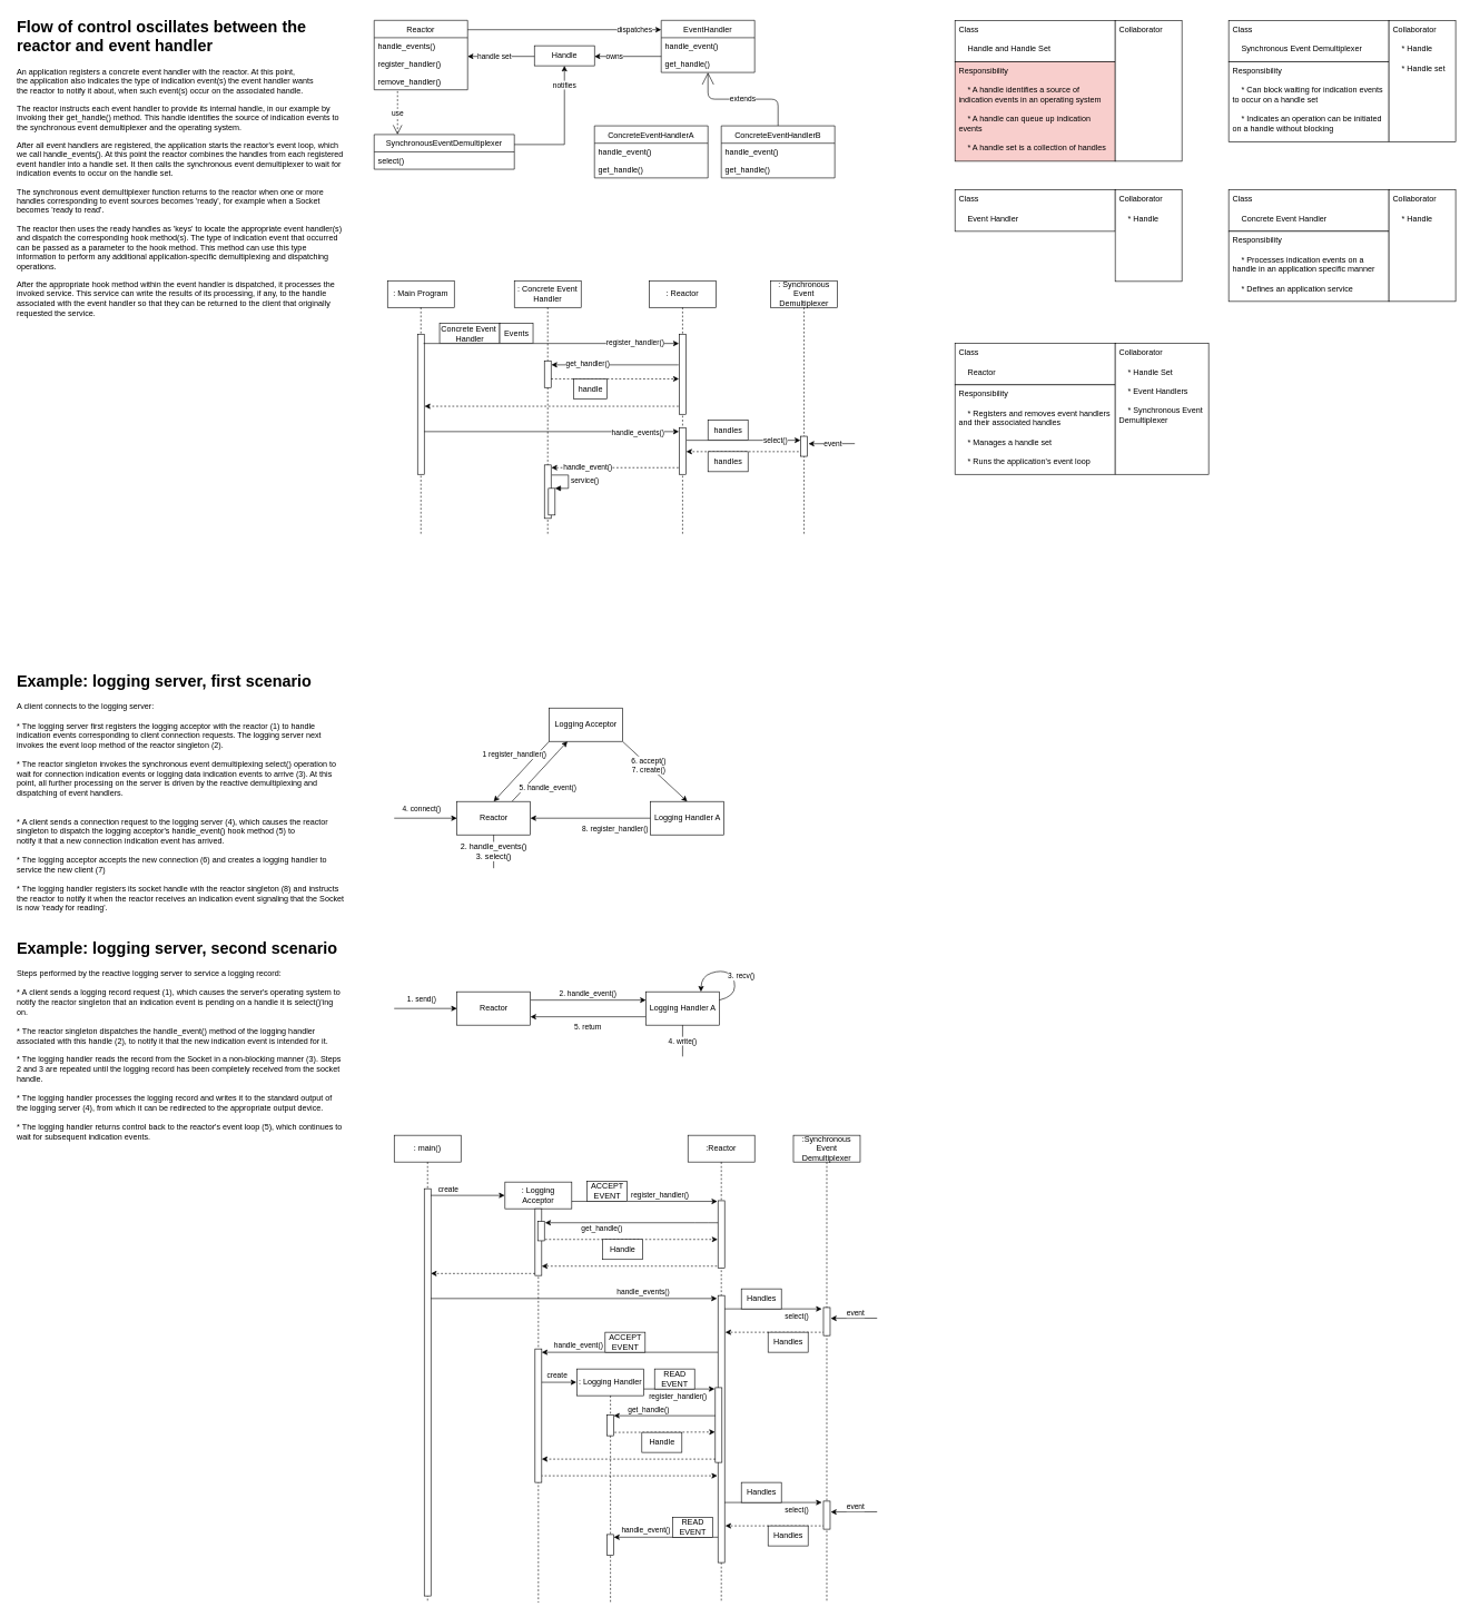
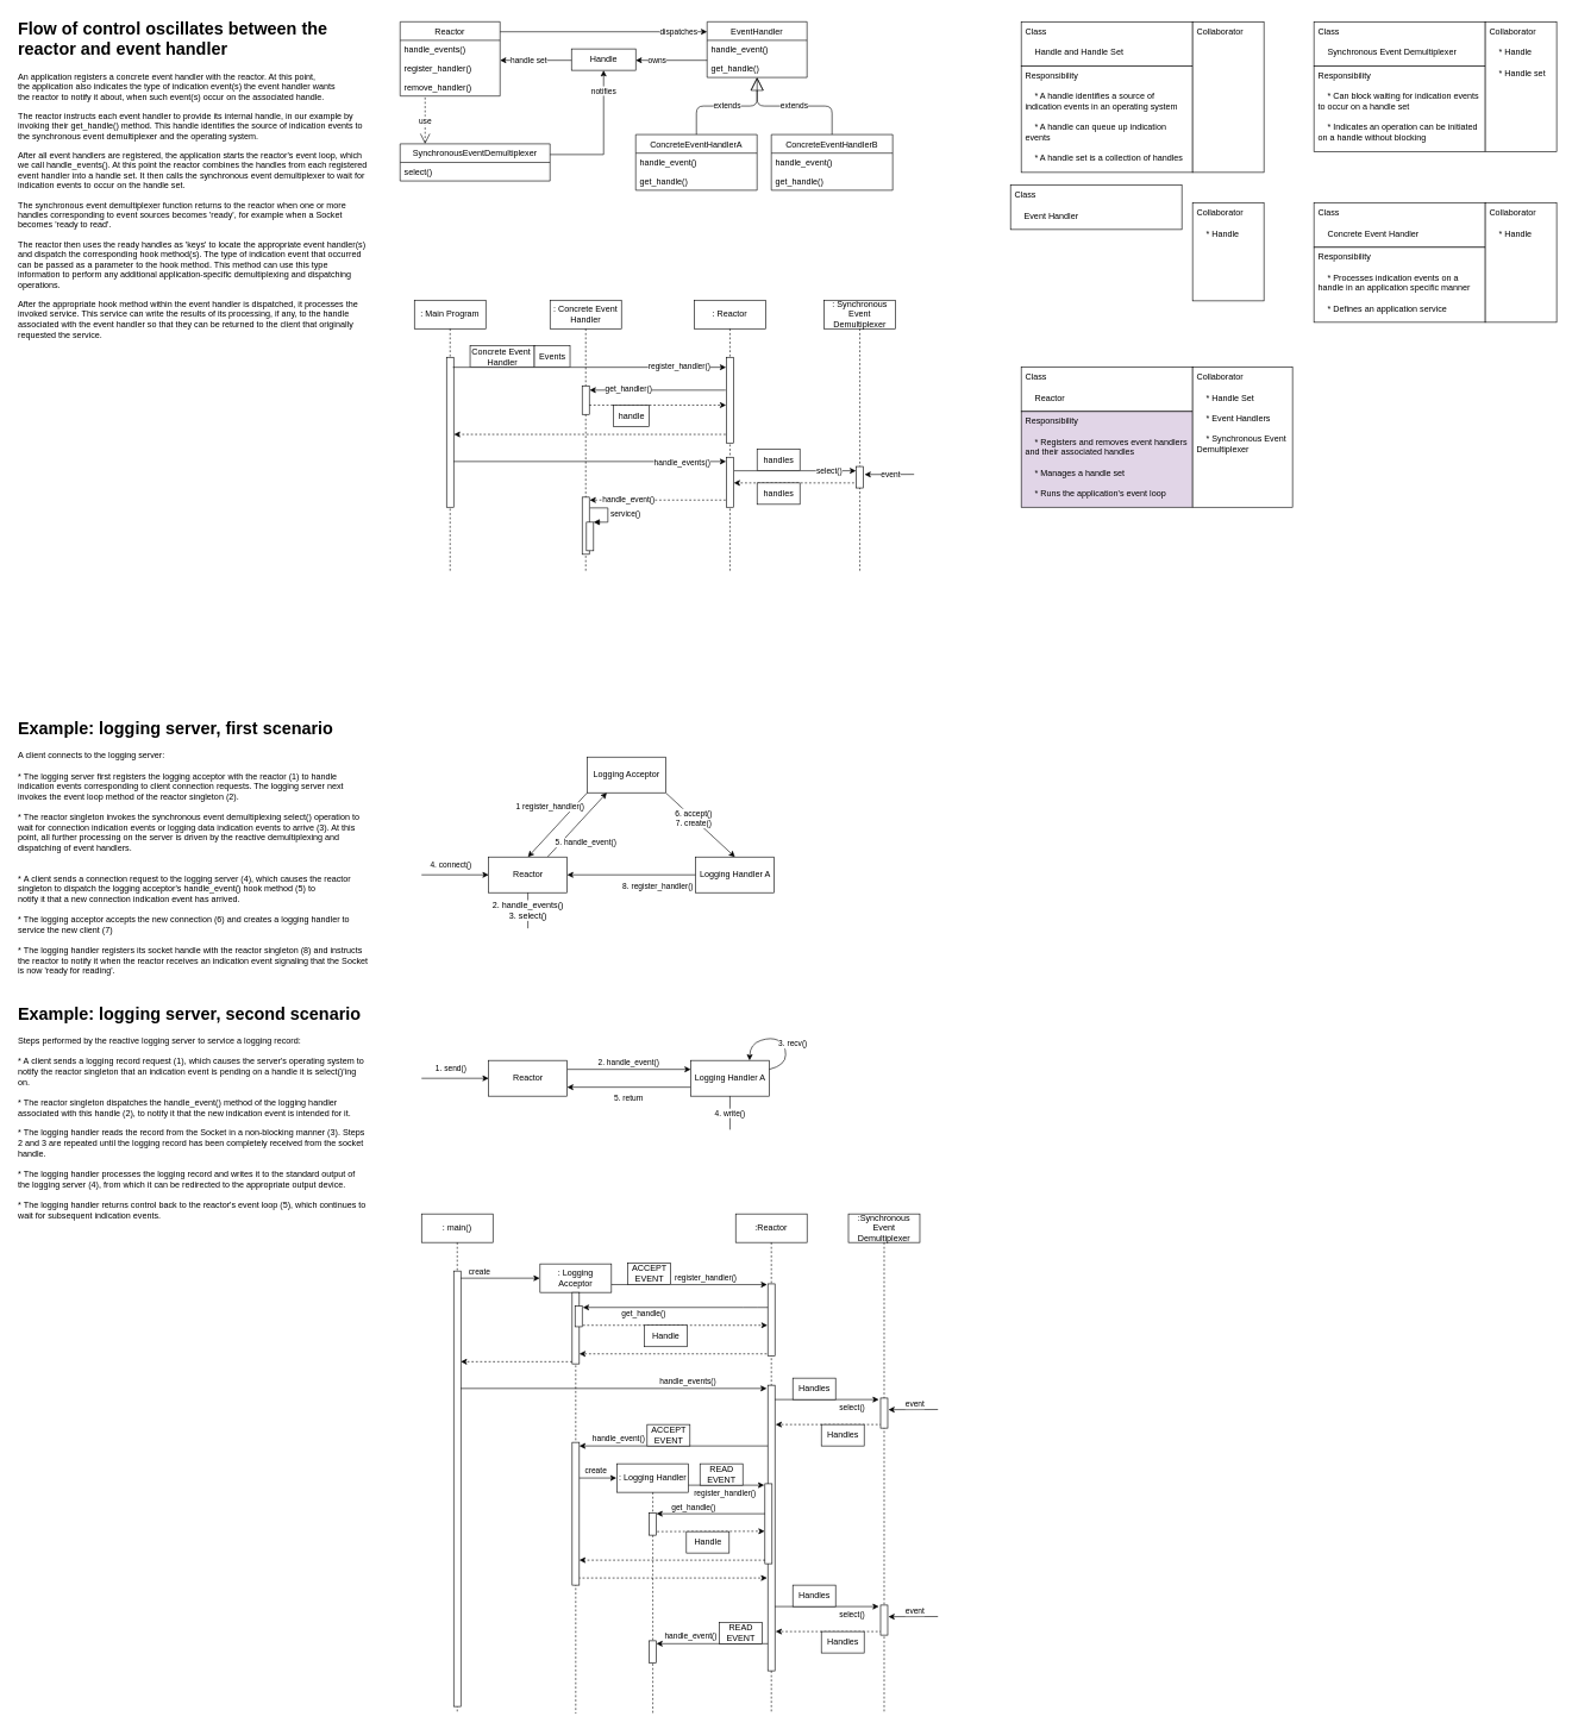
+ <mxCell id="33" value="extends" style="endArrow=block;endSize=16;endFill=0;html=1;exitX=0.5;exitY=0;exitDx=0;exitDy=0;edgeStyle=orthogonalEdgeStyle;elbow=vertical;" parent="1" source="44" target="39" edge="1"><mxGeometry width="160" relative="1" as="geometry"><mxPoint x="1060" y="166" as="sourcePoint" /><mxPoint x="1080" y="116" as="targetPoint" /></mxGeometry></mxCell>
- <mxCell id="85" value="Responsibility&lt;br&gt;&lt;br&gt;&amp;nbsp; &amp;nbsp; * A handle identifies a source of&lt;br&gt;indication events in an operating system&lt;br&gt;&lt;br&gt;&amp;nbsp; &amp;nbsp; * A handle can queue up indication&lt;br&gt;events&lt;br&gt;&lt;br&gt;&amp;nbsp; &amp;nbsp; * A handle set is a collection of handles" style="html=1;align=left;verticalAlign=top;spacingLeft=4;spacingRight=4;fillColor=#f8cecc;" parent="1" vertex="1"><mxGeometry x="1430" y="92" width="240" height="149" as="geometry" /></mxCell>
+ <mxCell id="85" value="Responsibility&lt;br&gt;&lt;br&gt;&amp;nbsp; &amp;nbsp; * A handle identifies a source of&lt;br&gt;indication events in an operating system&lt;br&gt;&lt;br&gt;&amp;nbsp; &amp;nbsp; * A handle can queue up indication&lt;br&gt;events&lt;br&gt;&lt;br&gt;&amp;nbsp; &amp;nbsp; * A handle set is a collection of handles" style="html=1;align=left;verticalAlign=top;spacingLeft=4;spacingRight=4;" parent="1" vertex="1"><mxGeometry x="1430" y="92" width="240" height="149" as="geometry" /></mxCell>
- <mxCell id="90" value="Class&lt;br&gt;&lt;br&gt;&amp;nbsp; &amp;nbsp; Event Handler" style="html=1;align=left;verticalAlign=top;spacingLeft=4;spacingRight=4;" parent="1" vertex="1"><mxGeometry x="1430" y="284" width="240" height="62" as="geometry" /></mxCell>
+ <mxCell id="90" value="Class&lt;br&gt;&lt;br&gt;&amp;nbsp; &amp;nbsp; Event Handler" style="html=1;align=left;verticalAlign=top;spacingLeft=4;spacingRight=4;" parent="1" vertex="1"><mxGeometry x="1415" y="259" width="240" height="62" as="geometry" /></mxCell>
- <mxCell id="96" value="Responsibility&lt;br&gt;&lt;br&gt;&amp;nbsp; &amp;nbsp; * Registers and removes event handlers&lt;br&gt;and their associated handles&lt;br&gt;&lt;br&gt;&amp;nbsp; &amp;nbsp; * Manages a handle set&lt;br&gt;&lt;br&gt;&amp;nbsp; &amp;nbsp; * Runs the application's event loop" style="html=1;align=left;verticalAlign=top;spacingLeft=4;spacingRight=4;" parent="1" vertex="1"><mxGeometry x="1430" y="576" width="240" height="134" as="geometry" /></mxCell>
+ <mxCell id="96" value="Responsibility&lt;br&gt;&lt;br&gt;&amp;nbsp; &amp;nbsp; * Registers and removes event handlers&lt;br&gt;and their associated handles&lt;br&gt;&lt;br&gt;&amp;nbsp; &amp;nbsp; * Manages a handle set&lt;br&gt;&lt;br&gt;&amp;nbsp; &amp;nbsp; * Runs the application's event loop" style="html=1;align=left;verticalAlign=top;spacingLeft=4;spacingRight=4;fillColor=#e1d5e7;" parent="1" vertex="1"><mxGeometry x="1430" y="576" width="240" height="134" as="geometry" /></mxCell>
